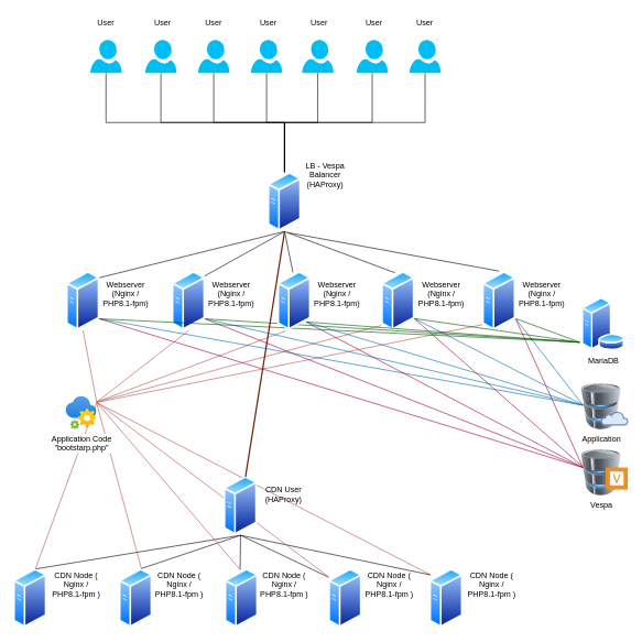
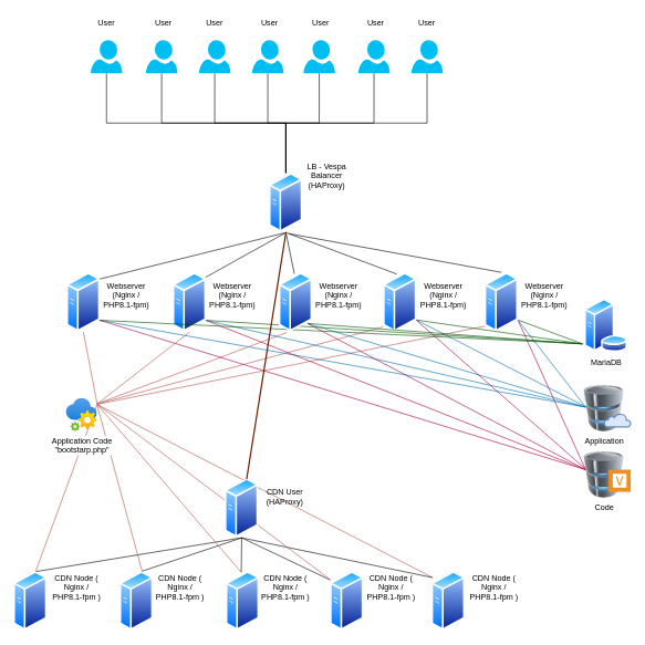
- <mxCell id="71" value="Vespa" style="image;html=1;image=img/lib/clip_art/computers/Database_128x128.png" parent="70" vertex="1"><mxGeometry width="60" height="70" as="geometry" /></mxCell>
+ <mxCell id="71" value="Code" style="image;html=1;image=img/lib/clip_art/computers/Database_128x128.png" parent="70" vertex="1"><mxGeometry width="60" height="70" as="geometry" /></mxCell>
